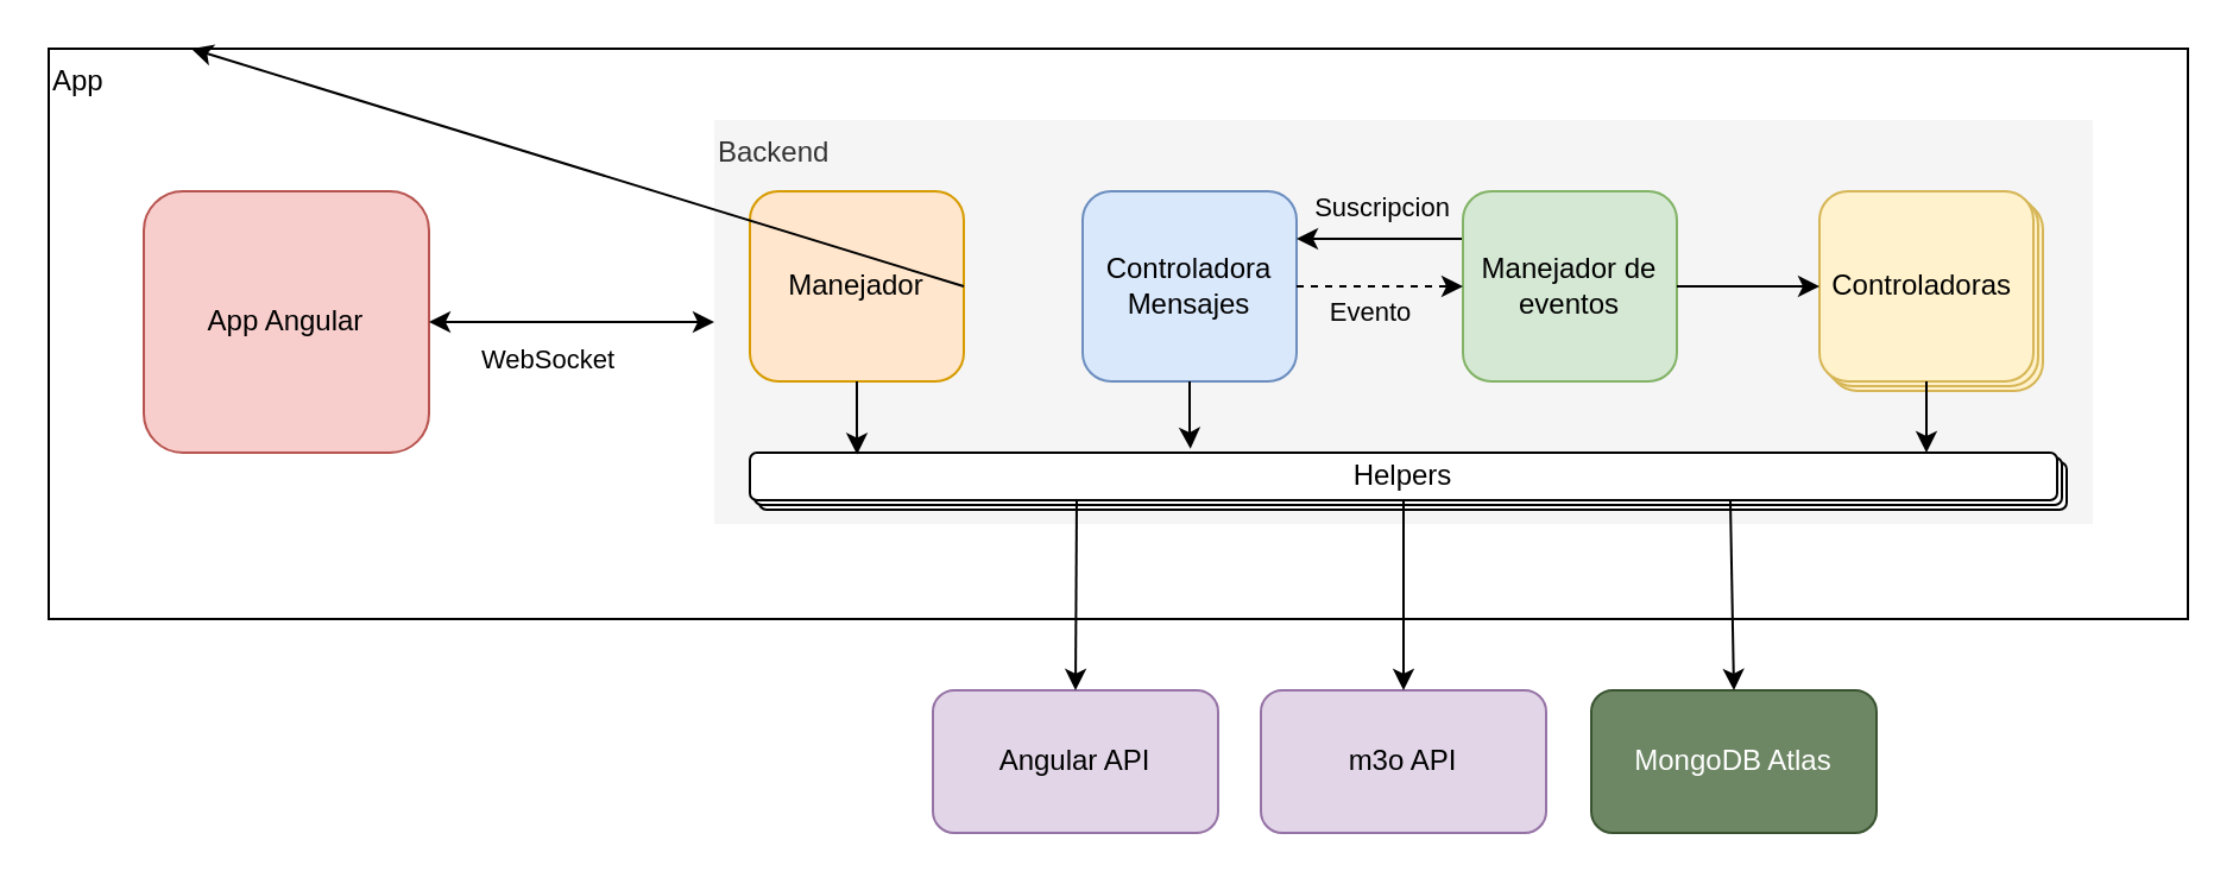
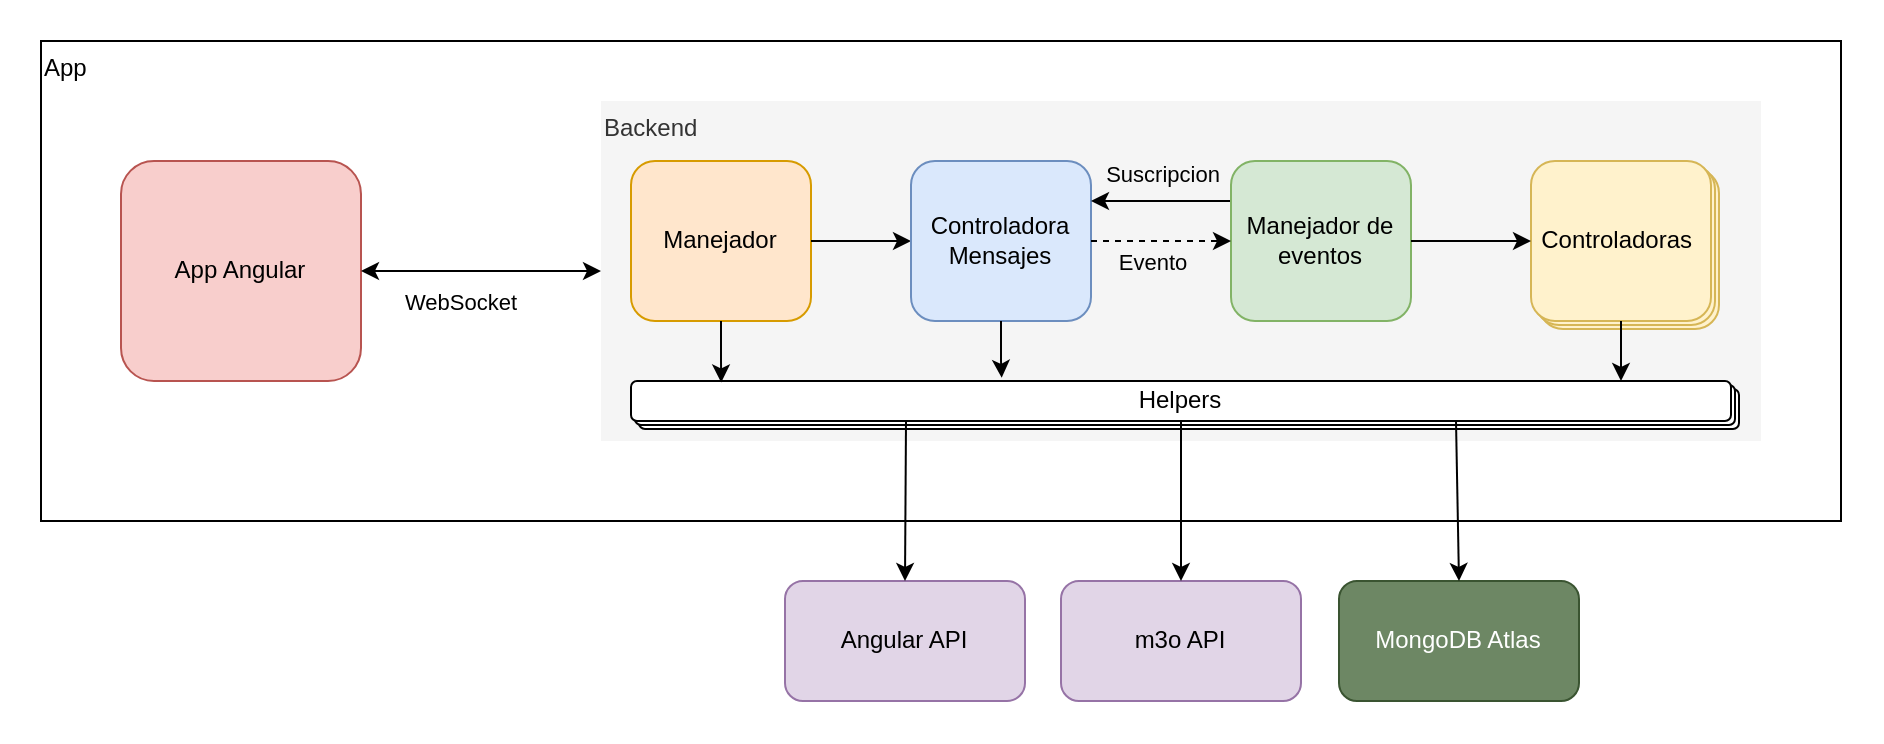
- <mxCell id="10" value="" style="endArrow=classic;html=1;rounded=0;exitX=1;exitY=0.5;exitDx=0;exitDy=0;" parent="3" source="9" target="2" edge="1"><mxGeometry width="50" height="50" relative="1" as="geometry"><mxPoint x="245" y="120" as="sourcePoint" /><mxPoint x="155" y="60" as="targetPoint" /></mxGeometry></mxCell>
+ <mxCell id="10" value="" style="endArrow=classic;html=1;rounded=0;exitX=1;exitY=0.5;exitDx=0;exitDy=0;entryX=0;entryY=0.5;entryDx=0;entryDy=0;" parent="3" source="9" target="11" edge="1"><mxGeometry width="50" height="50" relative="1" as="geometry"><mxPoint x="245" y="120" as="sourcePoint" /><mxPoint x="155" y="60" as="targetPoint" /></mxGeometry></mxCell>
